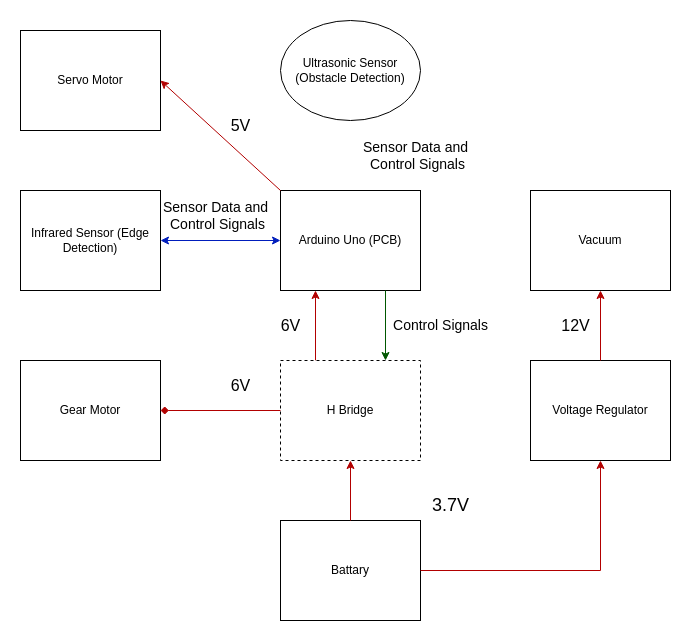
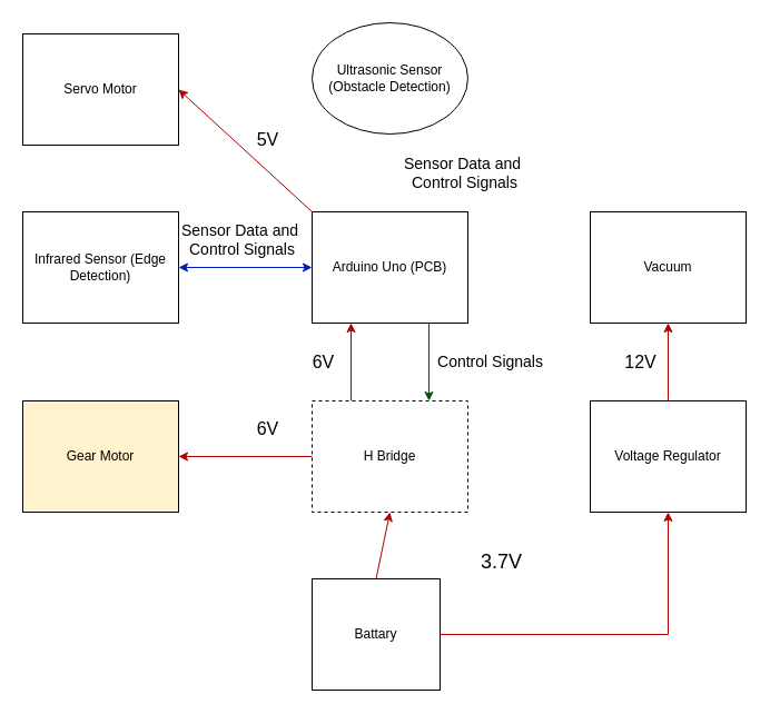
- <mxCell id="3" value="Gear Motor" style="rounded=0;whiteSpace=wrap;html=1;" vertex="1" parent="1"><mxGeometry x="20" y="360" width="140" height="100" as="geometry" /></mxCell>
+ <mxCell id="3" value="Gear Motor" style="rounded=0;whiteSpace=wrap;html=1;fillColor=#fff2cc;" vertex="1" parent="1"><mxGeometry x="20" y="360" width="140" height="100" as="geometry" /></mxCell>
- <mxCell id="20" value="" style="endArrow=diamond;html=1;rounded=0;exitX=0;exitY=0.5;exitDx=0;exitDy=0;entryX=1;entryY=0.5;entryDx=0;entryDy=0;fillColor=#e51400;strokeColor=#B20000;" edge="1" parent="1" source="14" target="3"><mxGeometry width="50" height="50" relative="1" as="geometry"><mxPoint x="130" y="380" as="sourcePoint" /><mxPoint x="180" y="330" as="targetPoint" /></mxGeometry></mxCell>
+ <mxCell id="20" value="" style="endArrow=classic;html=1;rounded=0;exitX=0;exitY=0.5;exitDx=0;exitDy=0;entryX=1;entryY=0.5;entryDx=0;entryDy=0;fillColor=#e51400;strokeColor=#B20000;" edge="1" parent="1" source="14" target="3"><mxGeometry width="50" height="50" relative="1" as="geometry"><mxPoint x="130" y="380" as="sourcePoint" /><mxPoint x="180" y="330" as="targetPoint" /></mxGeometry></mxCell>
- <mxCell id="5" value="Battary" style="rounded=0;whiteSpace=wrap;html=1;" vertex="1" parent="1"><mxGeometry x="280" y="520" width="140" height="100" as="geometry" /></mxCell>
+ <mxCell id="5" value="Battary" style="rounded=0;whiteSpace=wrap;html=1;" vertex="1" parent="1"><mxGeometry x="280" y="520" width="115" height="100" as="geometry" /></mxCell>
